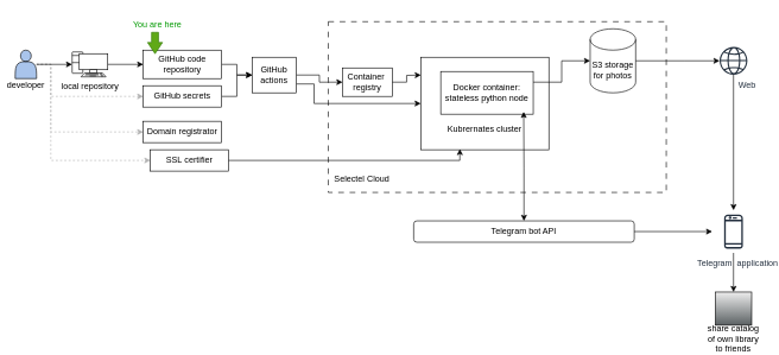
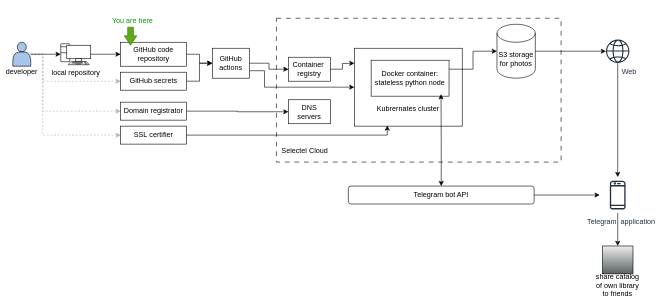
+ <mxCell id="30" style="edgeStyle=orthogonalEdgeStyle;rounded=0;orthogonalLoop=1;jettySize=auto;html=1;" edge="1" parent="1" source="31" target="29"><mxGeometry relative="1" as="geometry" /></mxCell>
+ <mxCell id="29" value="DNS&lt;br&gt;servers" style="rounded=0;whiteSpace=wrap;html=1;" vertex="1" parent="1"><mxGeometry x="480" y="166" width="70" height="40" as="geometry" /></mxCell>
- <mxCell id="32" value="SSL&amp;nbsp;&lt;span style=&quot;white-space-collapse: preserve;&quot; data-src-align=&quot;0:12&quot; class=&quot;aNeGP0gI0B9AV8JaHPyH&quot;&gt;certifier&lt;/span&gt;" style="rounded=0;whiteSpace=wrap;html=1;" vertex="1" parent="1"><mxGeometry x="210" y="210" width="110" height="30" as="geometry" /></mxCell>
+ <mxCell id="32" value="SSL&amp;nbsp;&lt;span style=&quot;white-space-collapse: preserve;&quot; data-src-align=&quot;0:12&quot; class=&quot;aNeGP0gI0B9AV8JaHPyH&quot;&gt;certifier&lt;/span&gt;" style="rounded=0;whiteSpace=wrap;html=1;" vertex="1" parent="1"><mxGeometry x="200" y="210" width="110" height="30" as="geometry" /></mxCell>
